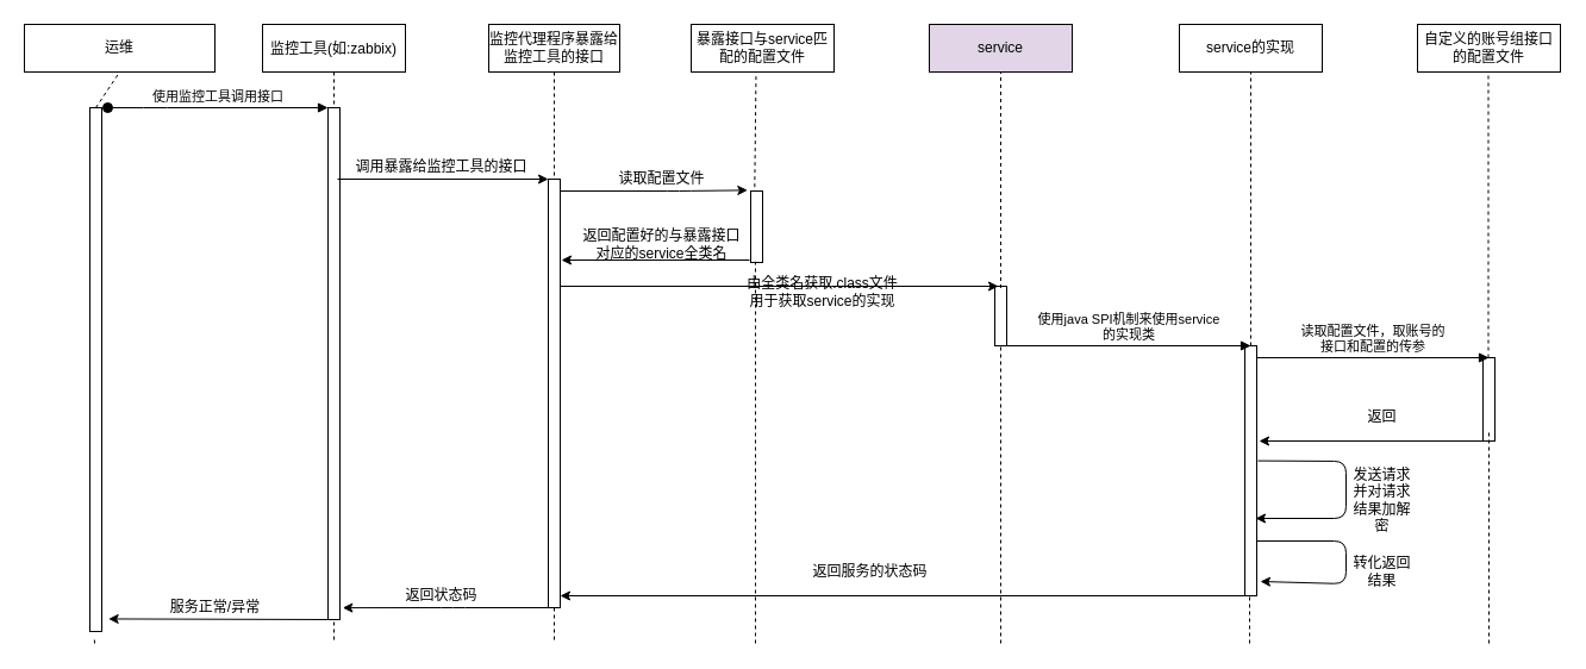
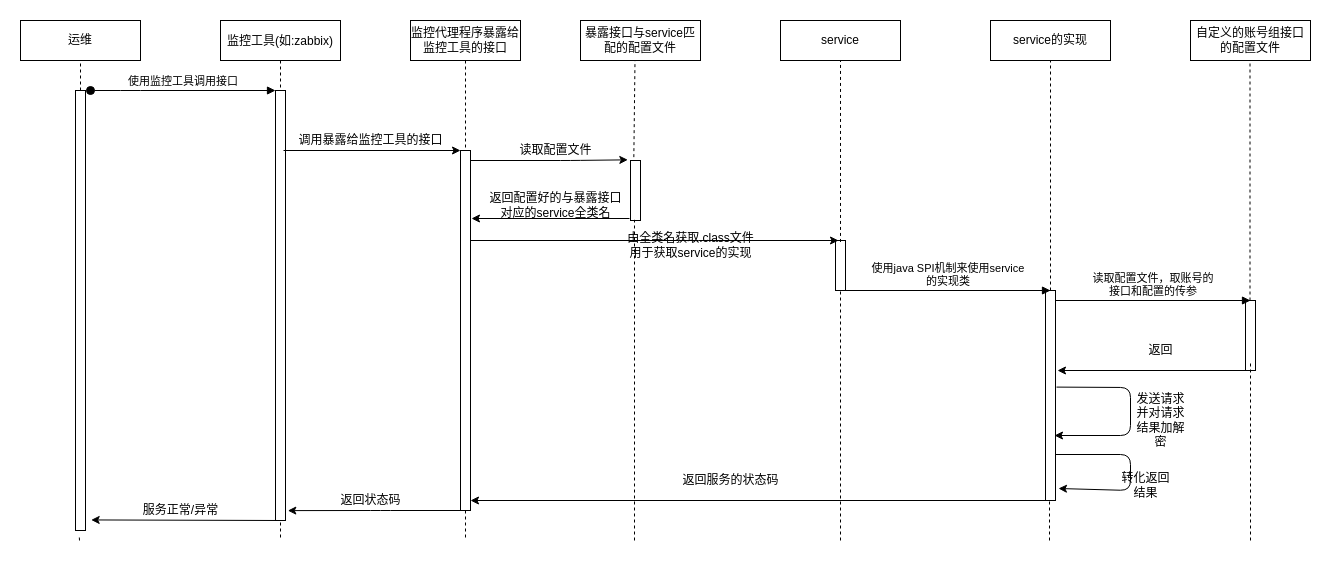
- <mxCell id="7" value="运维" style="rounded=0;whiteSpace=wrap;html=1;" parent="1" vertex="1"><mxGeometry x="20" y="20" width="160" height="40" as="geometry" /></mxCell>
+ <mxCell id="7" value="运维" style="rounded=0;whiteSpace=wrap;html=1;" parent="1" vertex="1"><mxGeometry x="20" y="20" width="120" height="40" as="geometry" /></mxCell>
- <mxCell id="11" value="service" style="rounded=0;whiteSpace=wrap;html=1;fillColor=#e1d5e7;" vertex="1" parent="1"><mxGeometry x="780" y="20" width="120" height="40" as="geometry" /></mxCell>
+ <mxCell id="11" value="service" style="rounded=0;whiteSpace=wrap;html=1;" vertex="1" parent="1"><mxGeometry x="780" y="20" width="120" height="40" as="geometry" /></mxCell>
- <mxCell id="42" value="转化返回&lt;br&gt;结果" style="text;html=1;align=center;verticalAlign=middle;resizable=0;points=[];autosize=1;strokeColor=none;fillColor=none;" vertex="1" parent="1"><mxGeometry x="1130" y="465" width="60" height="30" as="geometry" /></mxCell>
+ <mxCell id="42" value="转化返回&lt;br&gt;结果" style="text;html=1;align=center;verticalAlign=middle;resizable=0;points=[];autosize=1;strokeColor=none;fillColor=none;" vertex="1" parent="1"><mxGeometry x="1115" y="470" width="60" height="30" as="geometry" /></mxCell>
